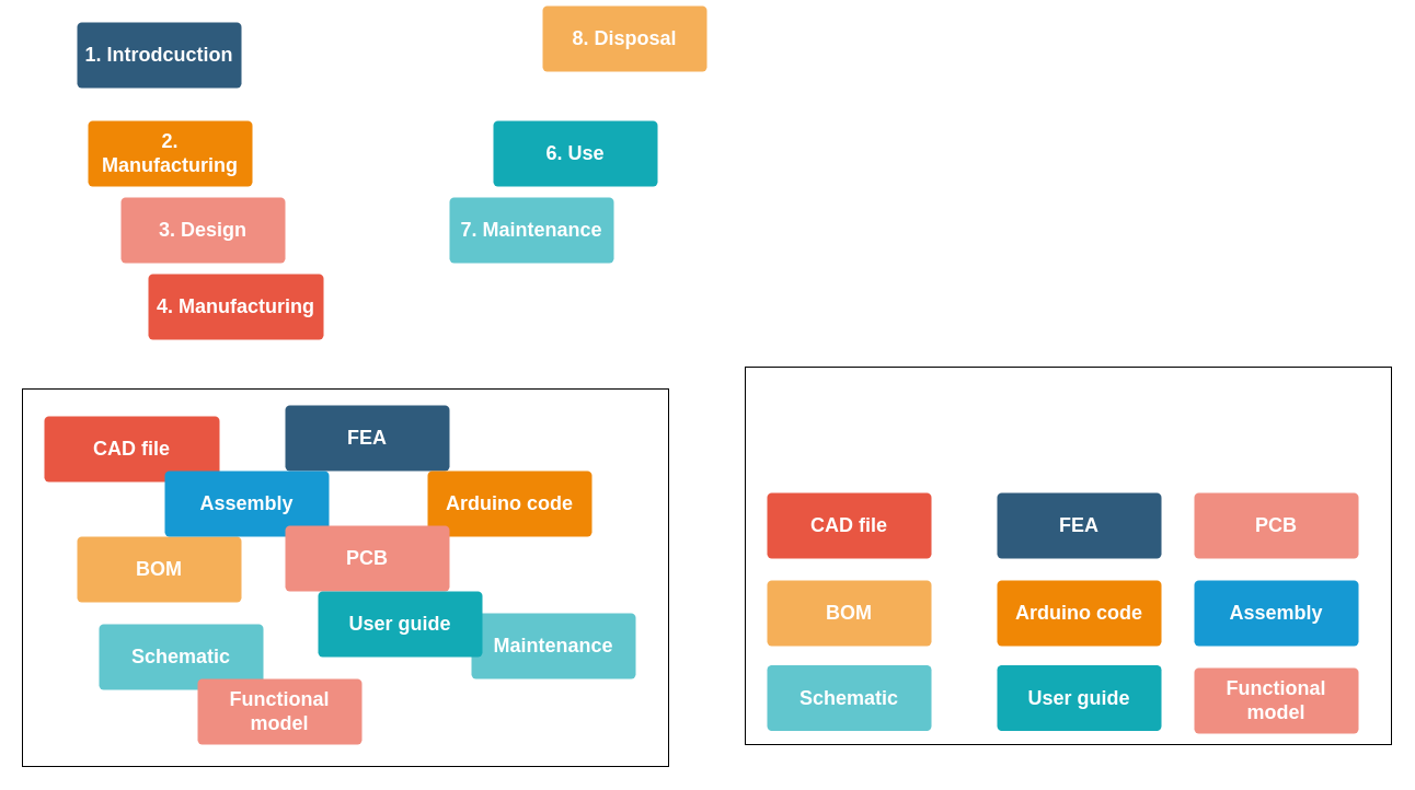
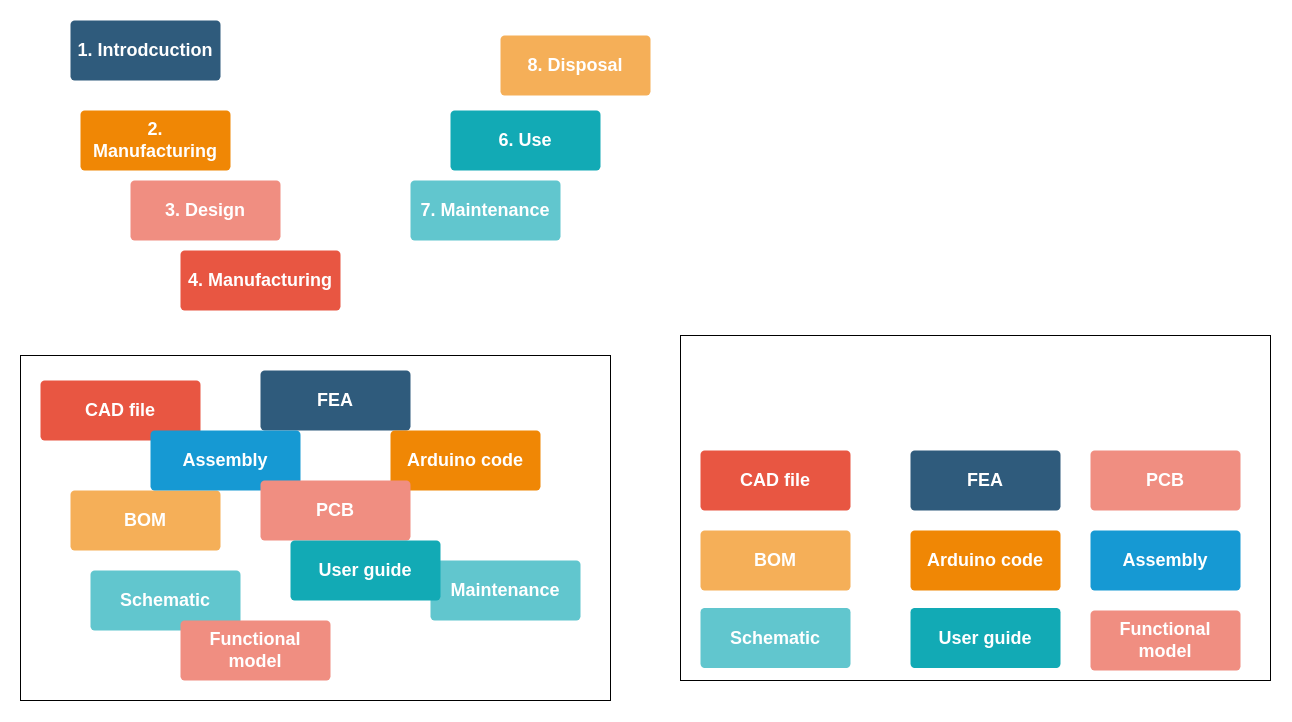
- <mxCell id="7" value="&lt;font style=&quot;font-size: 18px&quot;&gt;&lt;b&gt;8. Disposal&lt;/b&gt;&lt;/font&gt;" style="rounded=1;whiteSpace=wrap;html=1;shadow=0;labelBackgroundColor=none;strokeColor=none;strokeWidth=3;fillColor=#f5af58;fontFamily=Helvetica;fontSize=14;fontColor=#FFFFFF;align=center;spacing=5;arcSize=7;perimeterSpacing=2;" parent="1" vertex="1"><mxGeometry x="495" y="5" width="150" height="60" as="geometry" /></mxCell>
+ <mxCell id="7" value="&lt;font style=&quot;font-size: 18px&quot;&gt;&lt;b&gt;8. Disposal&lt;/b&gt;&lt;/font&gt;" style="rounded=1;whiteSpace=wrap;html=1;shadow=0;labelBackgroundColor=none;strokeColor=none;strokeWidth=3;fillColor=#f5af58;fontFamily=Helvetica;fontSize=14;fontColor=#FFFFFF;align=center;spacing=5;arcSize=7;perimeterSpacing=2;" parent="1" vertex="1"><mxGeometry x="500" y="35" width="150" height="60" as="geometry" /></mxCell>
- <mxCell id="5" value="&lt;font style=&quot;font-size: 18px&quot;&gt;&lt;b&gt;3. Design&lt;/b&gt;&lt;/font&gt;" style="rounded=1;whiteSpace=wrap;html=1;shadow=0;labelBackgroundColor=none;strokeColor=none;strokeWidth=3;fillColor=#f08e81;fontFamily=Helvetica;fontSize=14;fontColor=#FFFFFF;align=center;spacing=5;fontStyle=0;arcSize=7;perimeterSpacing=2;" parent="1" vertex="1"><mxGeometry x="110" y="180" width="150" height="60" as="geometry" /></mxCell>
+ <mxCell id="5" value="&lt;font style=&quot;font-size: 18px&quot;&gt;&lt;b&gt;3. Design&lt;/b&gt;&lt;/font&gt;" style="rounded=1;whiteSpace=wrap;html=1;shadow=0;labelBackgroundColor=none;strokeColor=none;strokeWidth=3;fillColor=#f08e81;fontFamily=Helvetica;fontSize=14;fontColor=#FFFFFF;align=center;spacing=5;fontStyle=0;arcSize=7;perimeterSpacing=2;" parent="1" vertex="1"><mxGeometry x="130" y="180" width="150" height="60" as="geometry" /></mxCell>
- <mxCell id="4" value="&lt;font style=&quot;font-size: 18px&quot;&gt;4. Manufacturing&lt;/font&gt;" style="rounded=1;whiteSpace=wrap;html=1;shadow=0;labelBackgroundColor=none;strokeColor=none;strokeWidth=3;fillColor=#e85642;fontFamily=Helvetica;fontSize=14;fontColor=#FFFFFF;align=center;spacing=5;fontStyle=1;arcSize=7;perimeterSpacing=2;" parent="1" vertex="1"><mxGeometry x="135" y="250" width="160" height="60" as="geometry" /></mxCell>
+ <mxCell id="4" value="&lt;font style=&quot;font-size: 18px&quot;&gt;4. Manufacturing&lt;/font&gt;" style="rounded=1;whiteSpace=wrap;html=1;shadow=0;labelBackgroundColor=none;strokeColor=none;strokeWidth=3;fillColor=#e85642;fontFamily=Helvetica;fontSize=14;fontColor=#FFFFFF;align=center;spacing=5;fontStyle=1;arcSize=7;perimeterSpacing=2;" parent="1" vertex="1"><mxGeometry x="180" y="250" width="160" height="60" as="geometry" /></mxCell>
